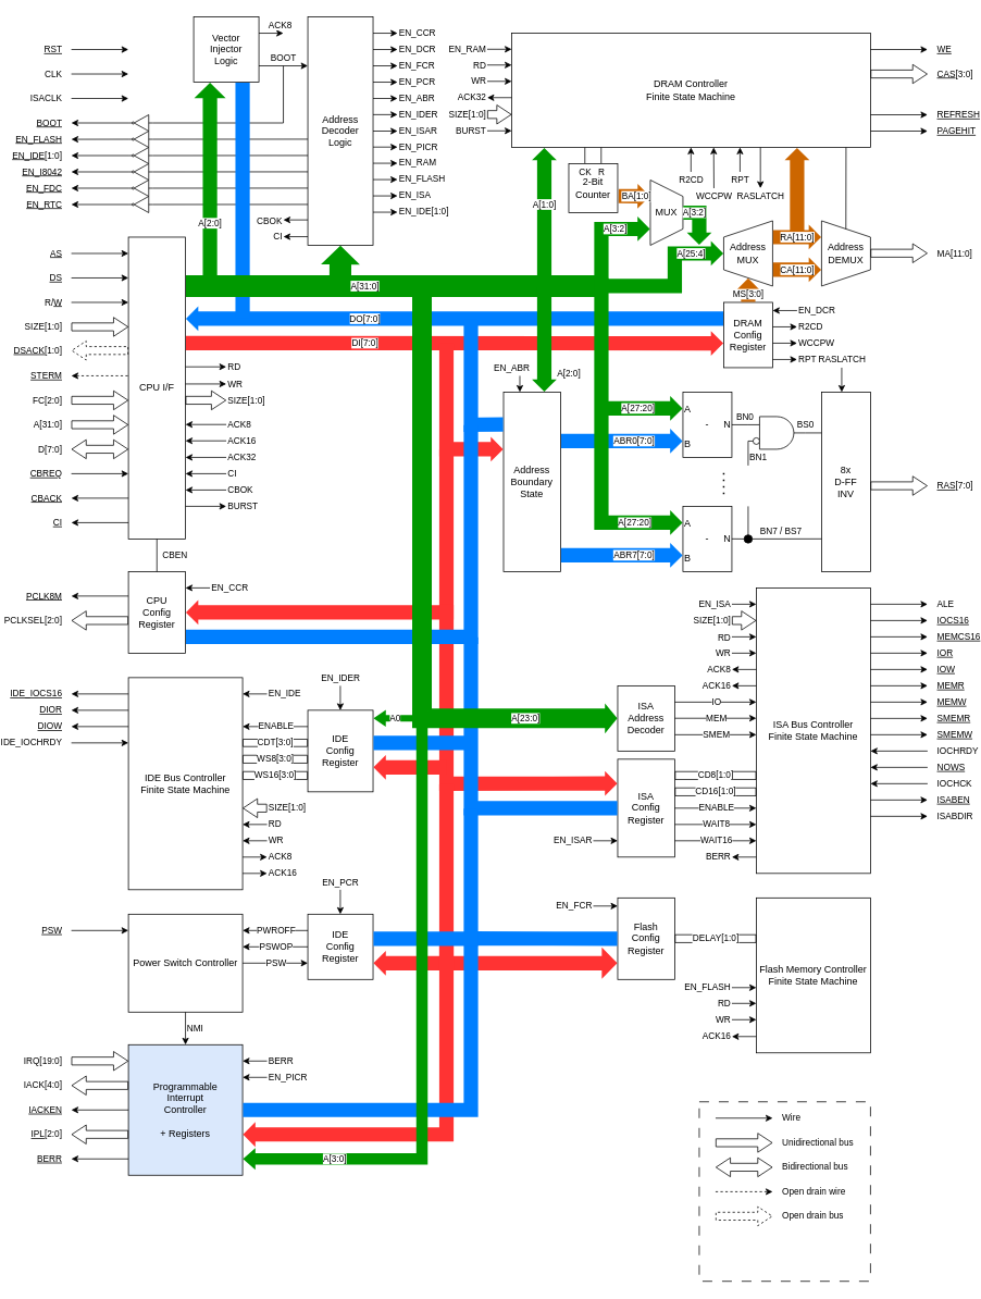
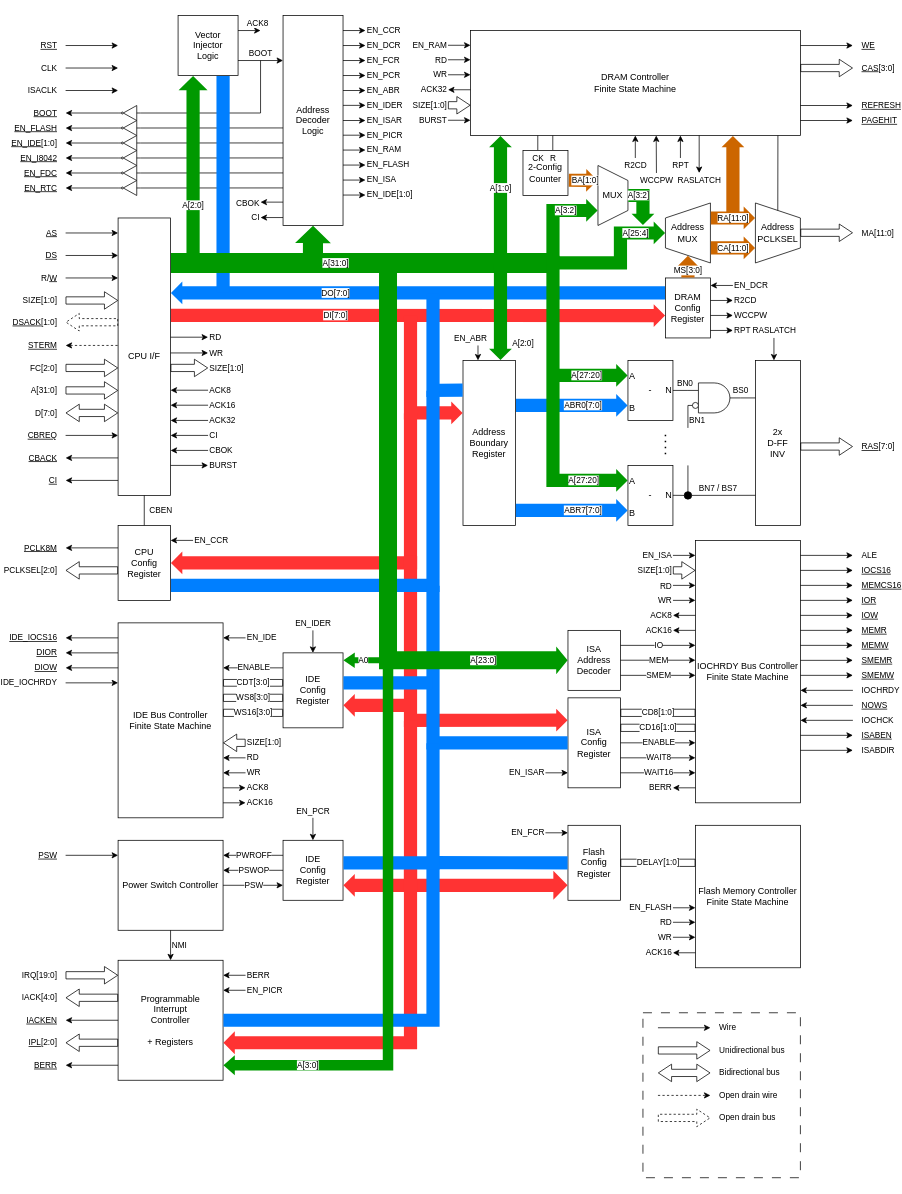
- <mxCell id="64" value="2-Bit&lt;div&gt;Counter&lt;/div&gt;" style="rounded=0;whiteSpace=wrap;html=1;" vertex="1" parent="1"><mxGeometry x="630" y="200" width="60" height="60" as="geometry" /></mxCell>
+ <mxCell id="64" value="2-Config&lt;div&gt;Counter&lt;/div&gt;" style="rounded=0;whiteSpace=wrap;html=1;" vertex="1" parent="1"><mxGeometry x="630" y="200" width="60" height="60" as="geometry" /></mxCell>
- <mxCell id="32" value="Address&lt;div&gt;DEMUX&lt;/div&gt;" style="shape=trapezoid;perimeter=trapezoidPerimeter;whiteSpace=wrap;html=1;fixedSize=1;direction=south;" vertex="1" parent="1"><mxGeometry x="940" y="270" width="60" height="80" as="geometry" /></mxCell>
+ <mxCell id="32" value="Address&lt;div&gt;PCLKSEL&lt;/div&gt;" style="shape=trapezoid;perimeter=trapezoidPerimeter;whiteSpace=wrap;html=1;fixedSize=1;direction=south;" vertex="1" parent="1"><mxGeometry x="940" y="270" width="60" height="80" as="geometry" /></mxCell>
- <mxCell id="52" value="Address&lt;div&gt;Boundary&lt;/div&gt;&lt;div&gt;State&lt;/div&gt;" style="rounded=0;whiteSpace=wrap;html=1;" vertex="1" parent="1"><mxGeometry x="550" y="480" width="70" height="220" as="geometry" /></mxCell>
+ <mxCell id="52" value="Address&lt;div&gt;Boundary&lt;/div&gt;&lt;div&gt;Register&lt;/div&gt;" style="rounded=0;whiteSpace=wrap;html=1;" vertex="1" parent="1"><mxGeometry x="550" y="480" width="70" height="220" as="geometry" /></mxCell>
- <mxCell id="3" value="8x&lt;div&gt;D-FF&lt;/div&gt;&lt;div&gt;INV&lt;/div&gt;" style="rounded=0;whiteSpace=wrap;html=1;" vertex="1" parent="1"><mxGeometry x="940" y="480" width="60" height="220" as="geometry" /></mxCell>
+ <mxCell id="3" value="2x&lt;div&gt;D-FF&lt;/div&gt;&lt;div&gt;INV&lt;/div&gt;" style="rounded=0;whiteSpace=wrap;html=1;" vertex="1" parent="1"><mxGeometry x="940" y="480" width="60" height="220" as="geometry" /></mxCell>
- <mxCell id="117" value="ISA Bus Controller&lt;div&gt;Finite State Machine&lt;/div&gt;" style="rounded=0;whiteSpace=wrap;html=1;" vertex="1" parent="1"><mxGeometry x="860" y="720" width="140" height="350" as="geometry" /></mxCell>
+ <mxCell id="117" value="IOCHRDY Bus Controller&lt;div&gt;Finite State Machine&lt;/div&gt;" style="rounded=0;whiteSpace=wrap;html=1;" vertex="1" parent="1"><mxGeometry x="860" y="720" width="140" height="350" as="geometry" /></mxCell>
- <mxCell id="219" value="Programmable&lt;div&gt;Interrupt&lt;/div&gt;&lt;div&gt;Controller&lt;/div&gt;&lt;div&gt;&lt;br&gt;&lt;/div&gt;&lt;div&gt;+ Registers&lt;/div&gt;" style="rounded=0;whiteSpace=wrap;html=1;fillColor=#dae8fc;" vertex="1" parent="1"><mxGeometry x="90" y="1280" width="140" height="160" as="geometry" /></mxCell>
+ <mxCell id="219" value="Programmable&lt;div&gt;Interrupt&lt;/div&gt;&lt;div&gt;Controller&lt;/div&gt;&lt;div&gt;&lt;br&gt;&lt;/div&gt;&lt;div&gt;+ Registers&lt;/div&gt;" style="rounded=0;whiteSpace=wrap;html=1;" vertex="1" parent="1"><mxGeometry x="90" y="1280" width="140" height="160" as="geometry" /></mxCell>
